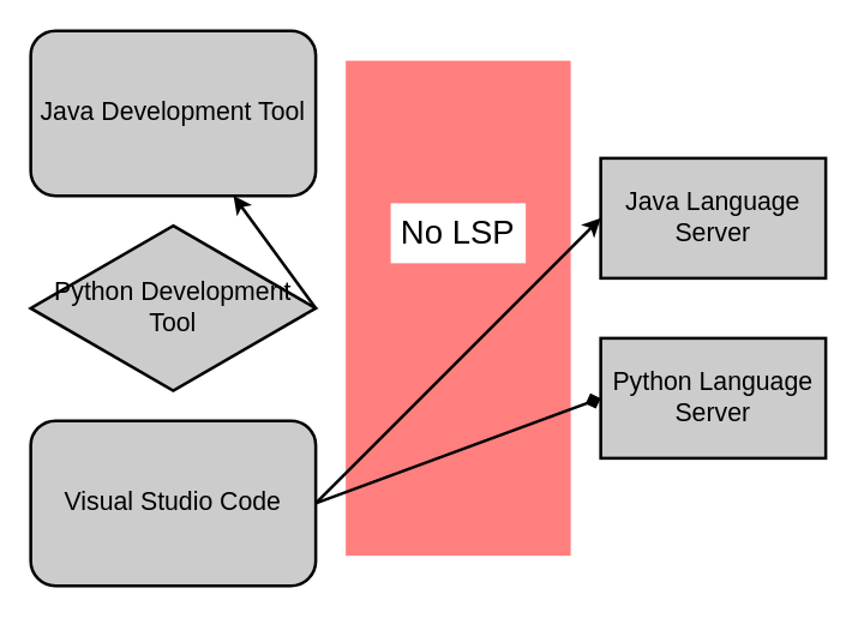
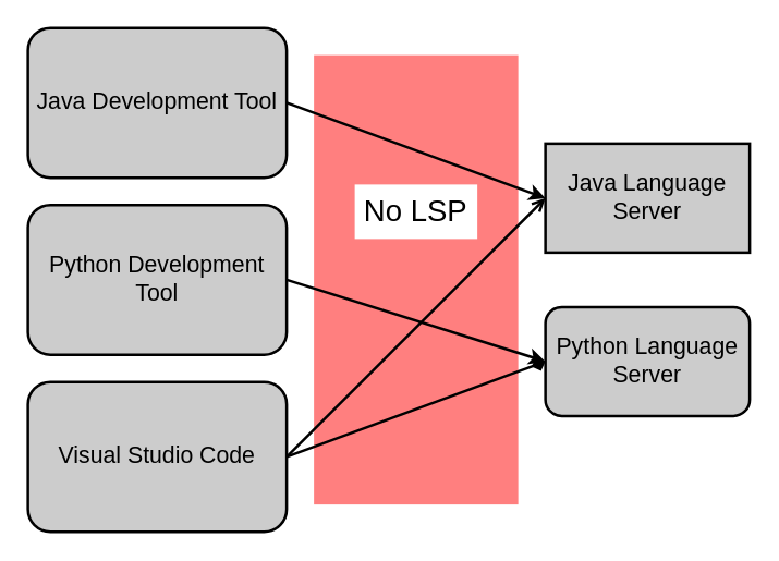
+ <mxCell id="8" style="edgeStyle=none;html=1;entryX=0;entryY=0.5;entryDx=0;entryDy=0;exitX=1;exitY=0.5;exitDx=0;exitDy=0;strokeColor=#000000;strokeWidth=2;" parent="1" source="2" target="5" edge="1"><mxGeometry relative="1" as="geometry" /></mxCell>
- <mxCell id="11" style="edgeStyle=none;html=1;entryX=0;entryY=0.5;entryDx=0;entryDy=0;exitX=1;exitY=0.5;exitDx=0;exitDy=0;strokeColor=#000000;strokeWidth=2;" parent="1" source="4" target="5" edge="1"><mxGeometry relative="1" as="geometry" /></mxCell>
+ <mxCell id="11" style="edgeStyle=none;html=1;entryX=0;entryY=0.5;entryDx=0;entryDy=0;exitX=1;exitY=0.5;exitDx=0;exitDy=0;strokeColor=#000000;strokeWidth=2;endArrow=open;" parent="1" source="4" target="5" edge="1"><mxGeometry relative="1" as="geometry" /></mxCell>
- <mxCell id="9" style="edgeStyle=none;html=1;exitX=1;exitY=0.5;exitDx=0;exitDy=0;strokeColor=#000000;strokeWidth=2;" parent="1" source="3" target="2" edge="1"><mxGeometry relative="1" as="geometry" /></mxCell>
+ <mxCell id="9" style="edgeStyle=none;html=1;entryX=0;entryY=0.5;entryDx=0;entryDy=0;exitX=1;exitY=0.5;exitDx=0;exitDy=0;strokeColor=#000000;strokeWidth=2;" parent="1" source="3" target="6" edge="1"><mxGeometry relative="1" as="geometry" /></mxCell>
- <mxCell id="3" value="Python Development Tool" style="rhombus;whiteSpace=wrap;html=1;strokeColor=#000000;fillColor=#CCCCCC;fontColor=#000000;strokeWidth=2;fontSize=17;" parent="1" vertex="1"><mxGeometry x="20" y="150" width="190" height="110" as="geometry" /></mxCell>
+ <mxCell id="3" value="Python Development Tool" style="rounded=1;whiteSpace=wrap;html=1;strokeColor=#000000;fillColor=#CCCCCC;fontColor=#000000;strokeWidth=2;fontSize=17;" parent="1" vertex="1"><mxGeometry x="20" y="150" width="190" height="110" as="geometry" /></mxCell>
- <mxCell id="6" value="Python Language Server" style="rounded=0;whiteSpace=wrap;html=1;strokeColor=#000000;fillColor=#CCCCCC;fontColor=#000000;strokeWidth=2;fontSize=17;" parent="1" vertex="1"><mxGeometry x="400" y="225" width="150" height="80" as="geometry" /></mxCell>
+ <mxCell id="6" value="Python Language Server" style="whiteSpace=wrap;html=1;strokeColor=#000000;fillColor=#CCCCCC;fontColor=#000000;strokeWidth=2;fontSize=17;rounded=1;" parent="1" vertex="1"><mxGeometry x="400" y="225" width="150" height="80" as="geometry" /></mxCell>
